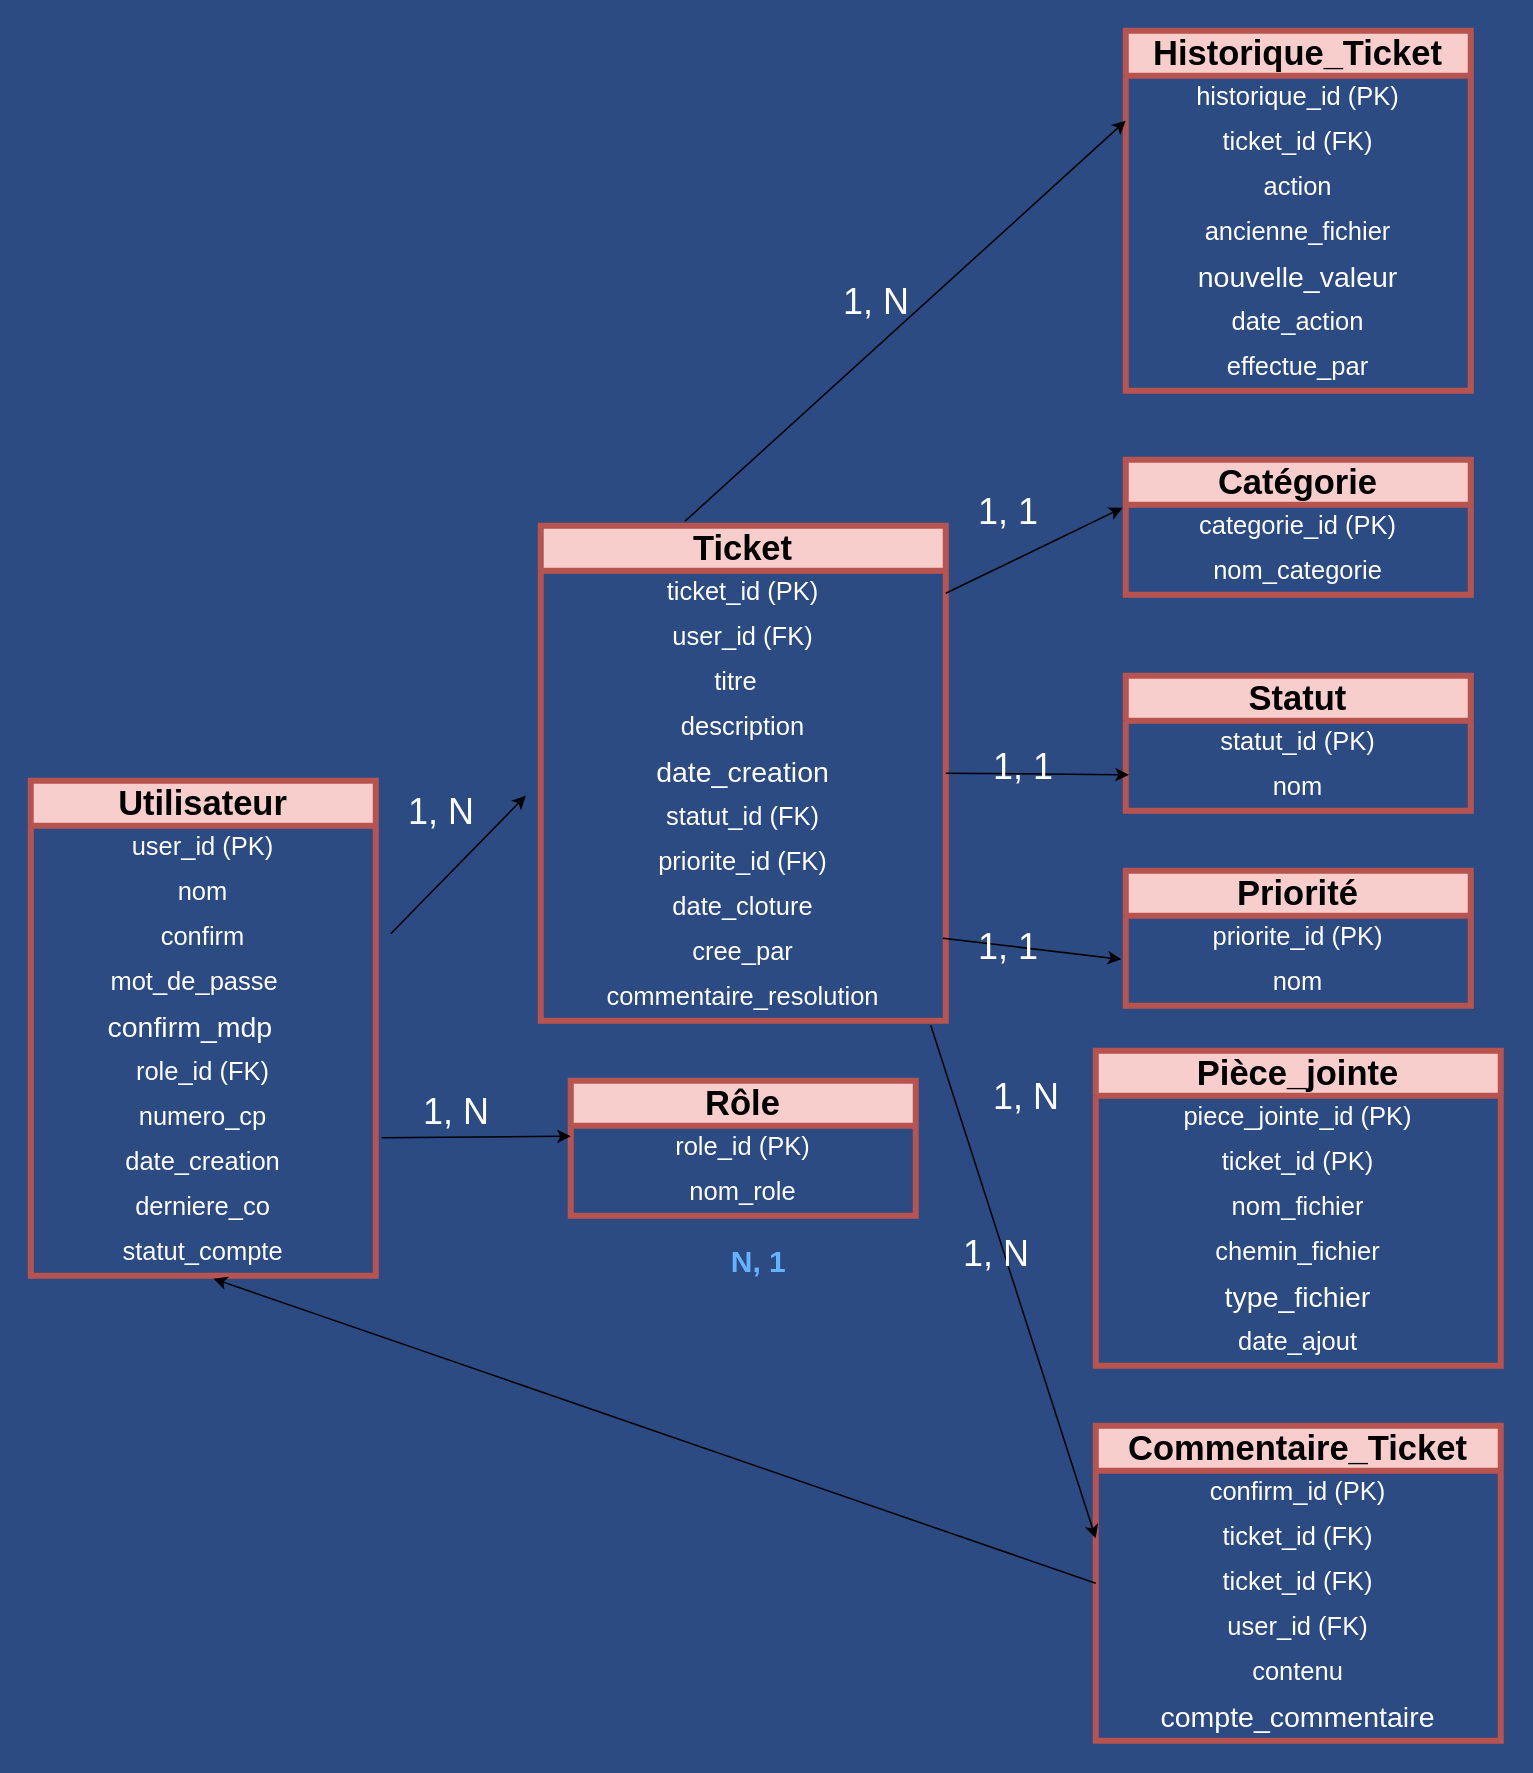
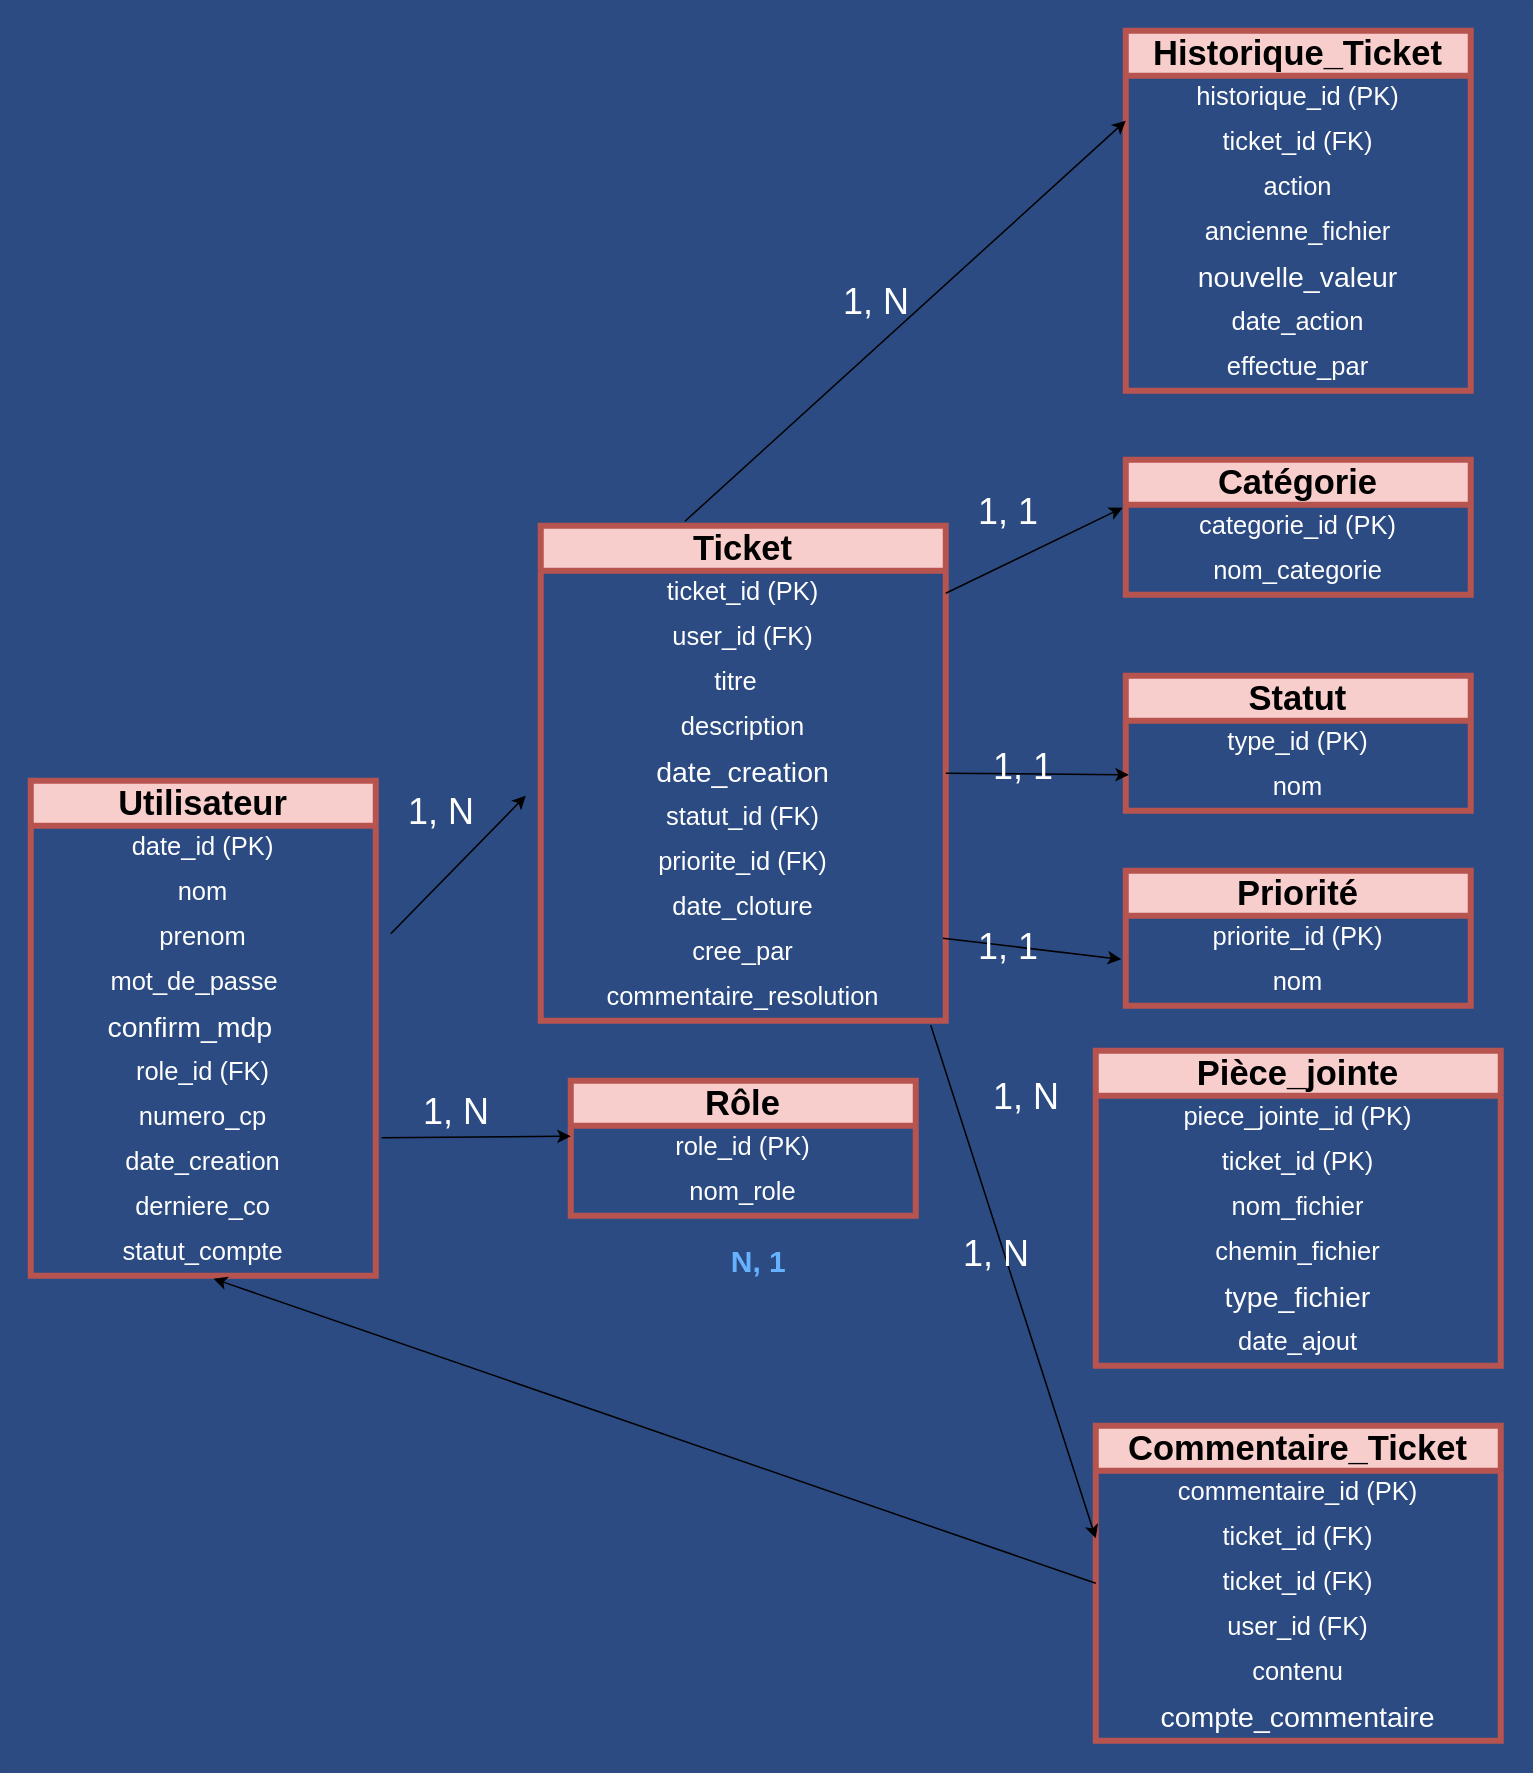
- <mxCell id="39" value="statut_id (PK)" style="text;strokeColor=none;fillColor=none;align=center;verticalAlign=middle;spacingLeft=4;spacingRight=4;overflow=hidden;points=[[0,0.5],[1,0.5]];portConstraint=eastwest;rotatable=0;whiteSpace=wrap;html=1;fontSize=17;fontColor=#ffffff;" parent="38" vertex="1"><mxGeometry y="30" width="230" height="30" as="geometry" /></mxCell>
+ <mxCell id="39" value="type_id (PK)" style="text;strokeColor=none;fillColor=none;align=center;verticalAlign=middle;spacingLeft=4;spacingRight=4;overflow=hidden;points=[[0,0.5],[1,0.5]];portConstraint=eastwest;rotatable=0;whiteSpace=wrap;html=1;fontSize=17;fontColor=#ffffff;" parent="38" vertex="1"><mxGeometry y="30" width="230" height="30" as="geometry" /></mxCell>
- <mxCell id="3" value="user_id (PK)" style="text;align=center;verticalAlign=middle;spacingLeft=4;spacingRight=4;overflow=hidden;points=[[0,0.5],[1,0.5]];portConstraint=eastwest;rotatable=0;whiteSpace=wrap;html=1;fontSize=17;fontColor=#ffffff;" parent="2" vertex="1"><mxGeometry y="30" width="230" height="30" as="geometry" /></mxCell>
+ <mxCell id="3" value="date_id (PK)" style="text;align=center;verticalAlign=middle;spacingLeft=4;spacingRight=4;overflow=hidden;points=[[0,0.5],[1,0.5]];portConstraint=eastwest;rotatable=0;whiteSpace=wrap;html=1;fontSize=17;fontColor=#ffffff;" parent="2" vertex="1"><mxGeometry y="30" width="230" height="30" as="geometry" /></mxCell>
- <mxCell id="5" value="&lt;font color=&quot;#ffffff&quot;&gt;confirm&lt;/font&gt;" style="text;strokeColor=none;fillColor=none;align=center;verticalAlign=middle;spacingLeft=4;spacingRight=4;overflow=hidden;points=[[0,0.5],[1,0.5]];portConstraint=eastwest;rotatable=0;whiteSpace=wrap;html=1;fontSize=17;" parent="2" vertex="1"><mxGeometry y="90" width="230" height="30" as="geometry" /></mxCell>
+ <mxCell id="5" value="&lt;font color=&quot;#ffffff&quot;&gt;prenom&lt;/font&gt;" style="text;strokeColor=none;fillColor=none;align=center;verticalAlign=middle;spacingLeft=4;spacingRight=4;overflow=hidden;points=[[0,0.5],[1,0.5]];portConstraint=eastwest;rotatable=0;whiteSpace=wrap;html=1;fontSize=17;" parent="2" vertex="1"><mxGeometry y="90" width="230" height="30" as="geometry" /></mxCell>
- <mxCell id="52" value="confirm_id (PK)" style="text;strokeColor=none;fillColor=none;align=center;verticalAlign=middle;spacingLeft=4;spacingRight=4;overflow=hidden;points=[[0,0.5],[1,0.5]];portConstraint=eastwest;rotatable=0;whiteSpace=wrap;html=1;fontSize=17;fontColor=#ffffff;" parent="51" vertex="1"><mxGeometry y="30" width="270" height="30" as="geometry" /></mxCell>
+ <mxCell id="52" value="commentaire_id (PK)" style="text;strokeColor=none;fillColor=none;align=center;verticalAlign=middle;spacingLeft=4;spacingRight=4;overflow=hidden;points=[[0,0.5],[1,0.5]];portConstraint=eastwest;rotatable=0;whiteSpace=wrap;html=1;fontSize=17;fontColor=#ffffff;" parent="51" vertex="1"><mxGeometry y="30" width="270" height="30" as="geometry" /></mxCell>
